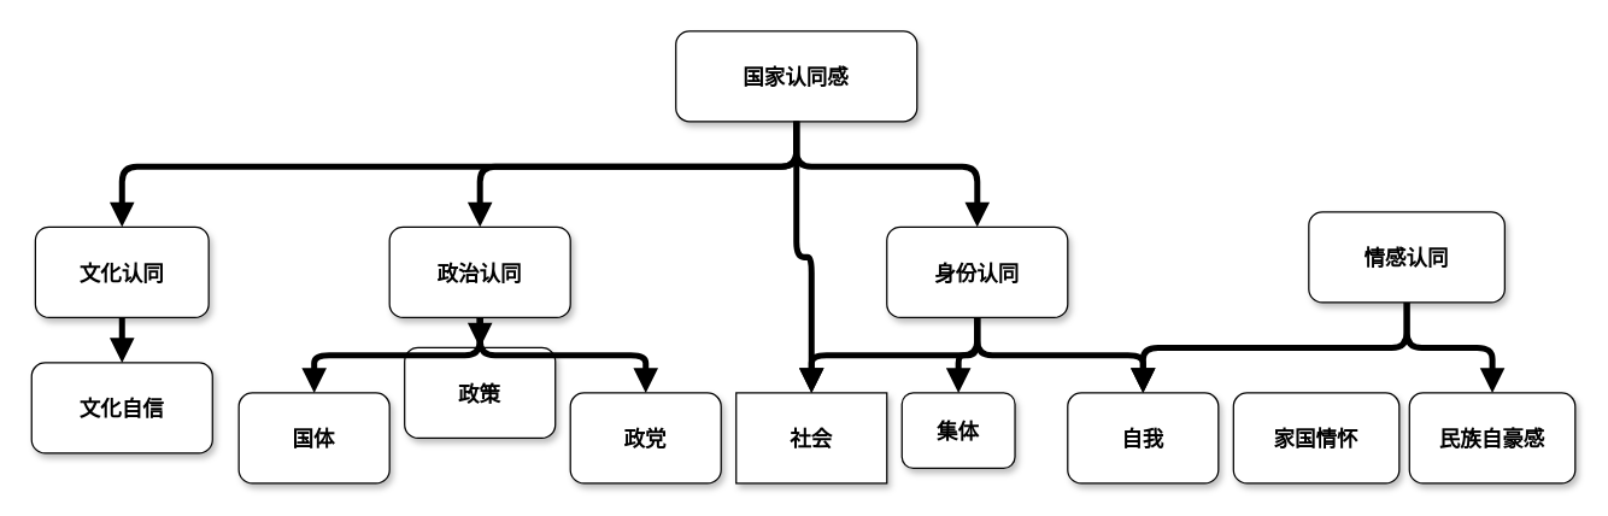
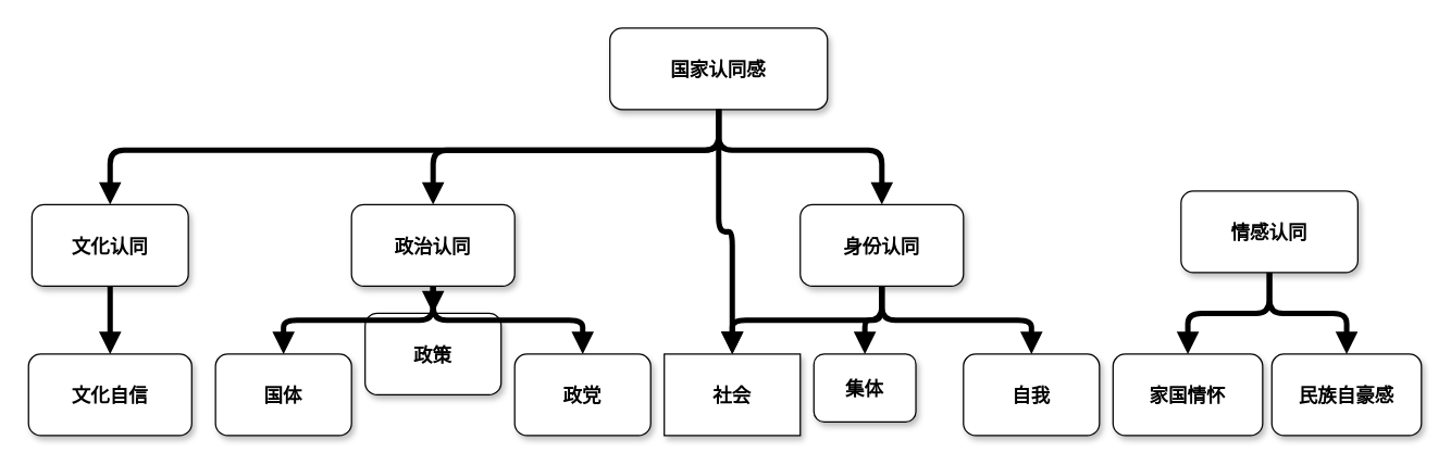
- <mxCell id="20" value="" style="edgeStyle=orthogonalEdgeStyle;elbow=vertical;strokeWidth=4;endArrow=block;endFill=1;fontStyle=1;exitX=0.5;exitY=1;exitDx=0;exitDy=0;" parent="1" source="3" target="9" edge="1"><mxGeometry x="94" y="125.5" width="100" height="100" as="geometry"><mxPoint x="868" y="-200" as="sourcePoint" /><mxPoint x="362" y="-204.5" as="targetPoint" /></mxGeometry></mxCell>
+ <mxCell id="20" value="" style="edgeStyle=orthogonalEdgeStyle;elbow=vertical;strokeWidth=4;endArrow=block;endFill=1;fontStyle=1;entryX=0.5;entryY=0;entryDx=0;entryDy=0;exitX=0.5;exitY=1;exitDx=0;exitDy=0;" parent="1" source="3" target="8" edge="1"><mxGeometry x="94" y="125.5" width="100" height="100" as="geometry"><mxPoint x="868" y="-200" as="sourcePoint" /><mxPoint x="362" y="-204.5" as="targetPoint" /></mxGeometry></mxCell>
- <mxCell id="15" value="文化自信" style="rounded=1;shadow=1;fontStyle=1;fontSize=14;" parent="1" vertex="1"><mxGeometry x="20.5" y="240" width="120" height="60" as="geometry" /></mxCell>
+ <mxCell id="15" value="文化自信" style="rounded=1;shadow=1;fontStyle=1;fontSize=14;" parent="1" vertex="1"><mxGeometry x="20.5" y="260" width="120" height="60" as="geometry" /></mxCell>
